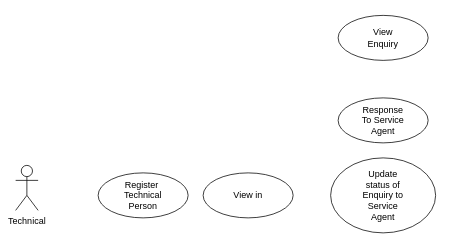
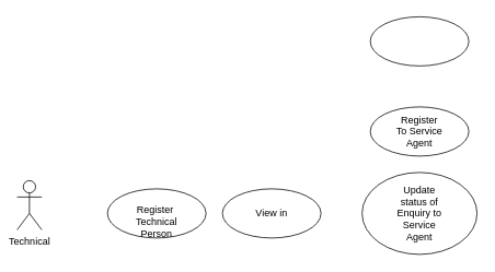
- <mxCell id="8" value="View Enquiry" style="text;html=1;strokeColor=none;fillColor=none;align=center;verticalAlign=middle;whiteSpace=wrap;rounded=0;" vertex="1" parent="1"><mxGeometry x="480" y="35" width="60" height="30" as="geometry" /></mxCell>
- <mxCell id="10" value="Response To Service Agent" style="text;html=1;strokeColor=none;fillColor=none;align=center;verticalAlign=middle;whiteSpace=wrap;rounded=0;" vertex="1" parent="1"><mxGeometry x="480" y="145" width="60" height="30" as="geometry" /></mxCell>
+ <mxCell id="10" value="Register To Service Agent" style="text;html=1;strokeColor=none;fillColor=none;align=center;verticalAlign=middle;whiteSpace=wrap;rounded=0;" vertex="1" parent="1"><mxGeometry x="480" y="145" width="60" height="30" as="geometry" /></mxCell>
- <mxCell id="4" value="Register&amp;nbsp;&lt;br&gt;Technical Person" style="text;html=1;strokeColor=none;fillColor=none;align=center;verticalAlign=middle;whiteSpace=wrap;rounded=0;" vertex="1" parent="1"><mxGeometry x="160" y="245" width="60" height="30" as="geometry" /></mxCell>
+ <mxCell id="4" value="Register&amp;nbsp;&lt;br&gt;Technical Person" style="text;html=1;strokeColor=none;fillColor=none;align=center;verticalAlign=middle;whiteSpace=wrap;rounded=0;" vertex="1" parent="1"><mxGeometry x="160" y="255" width="60" height="30" as="geometry" /></mxCell>
